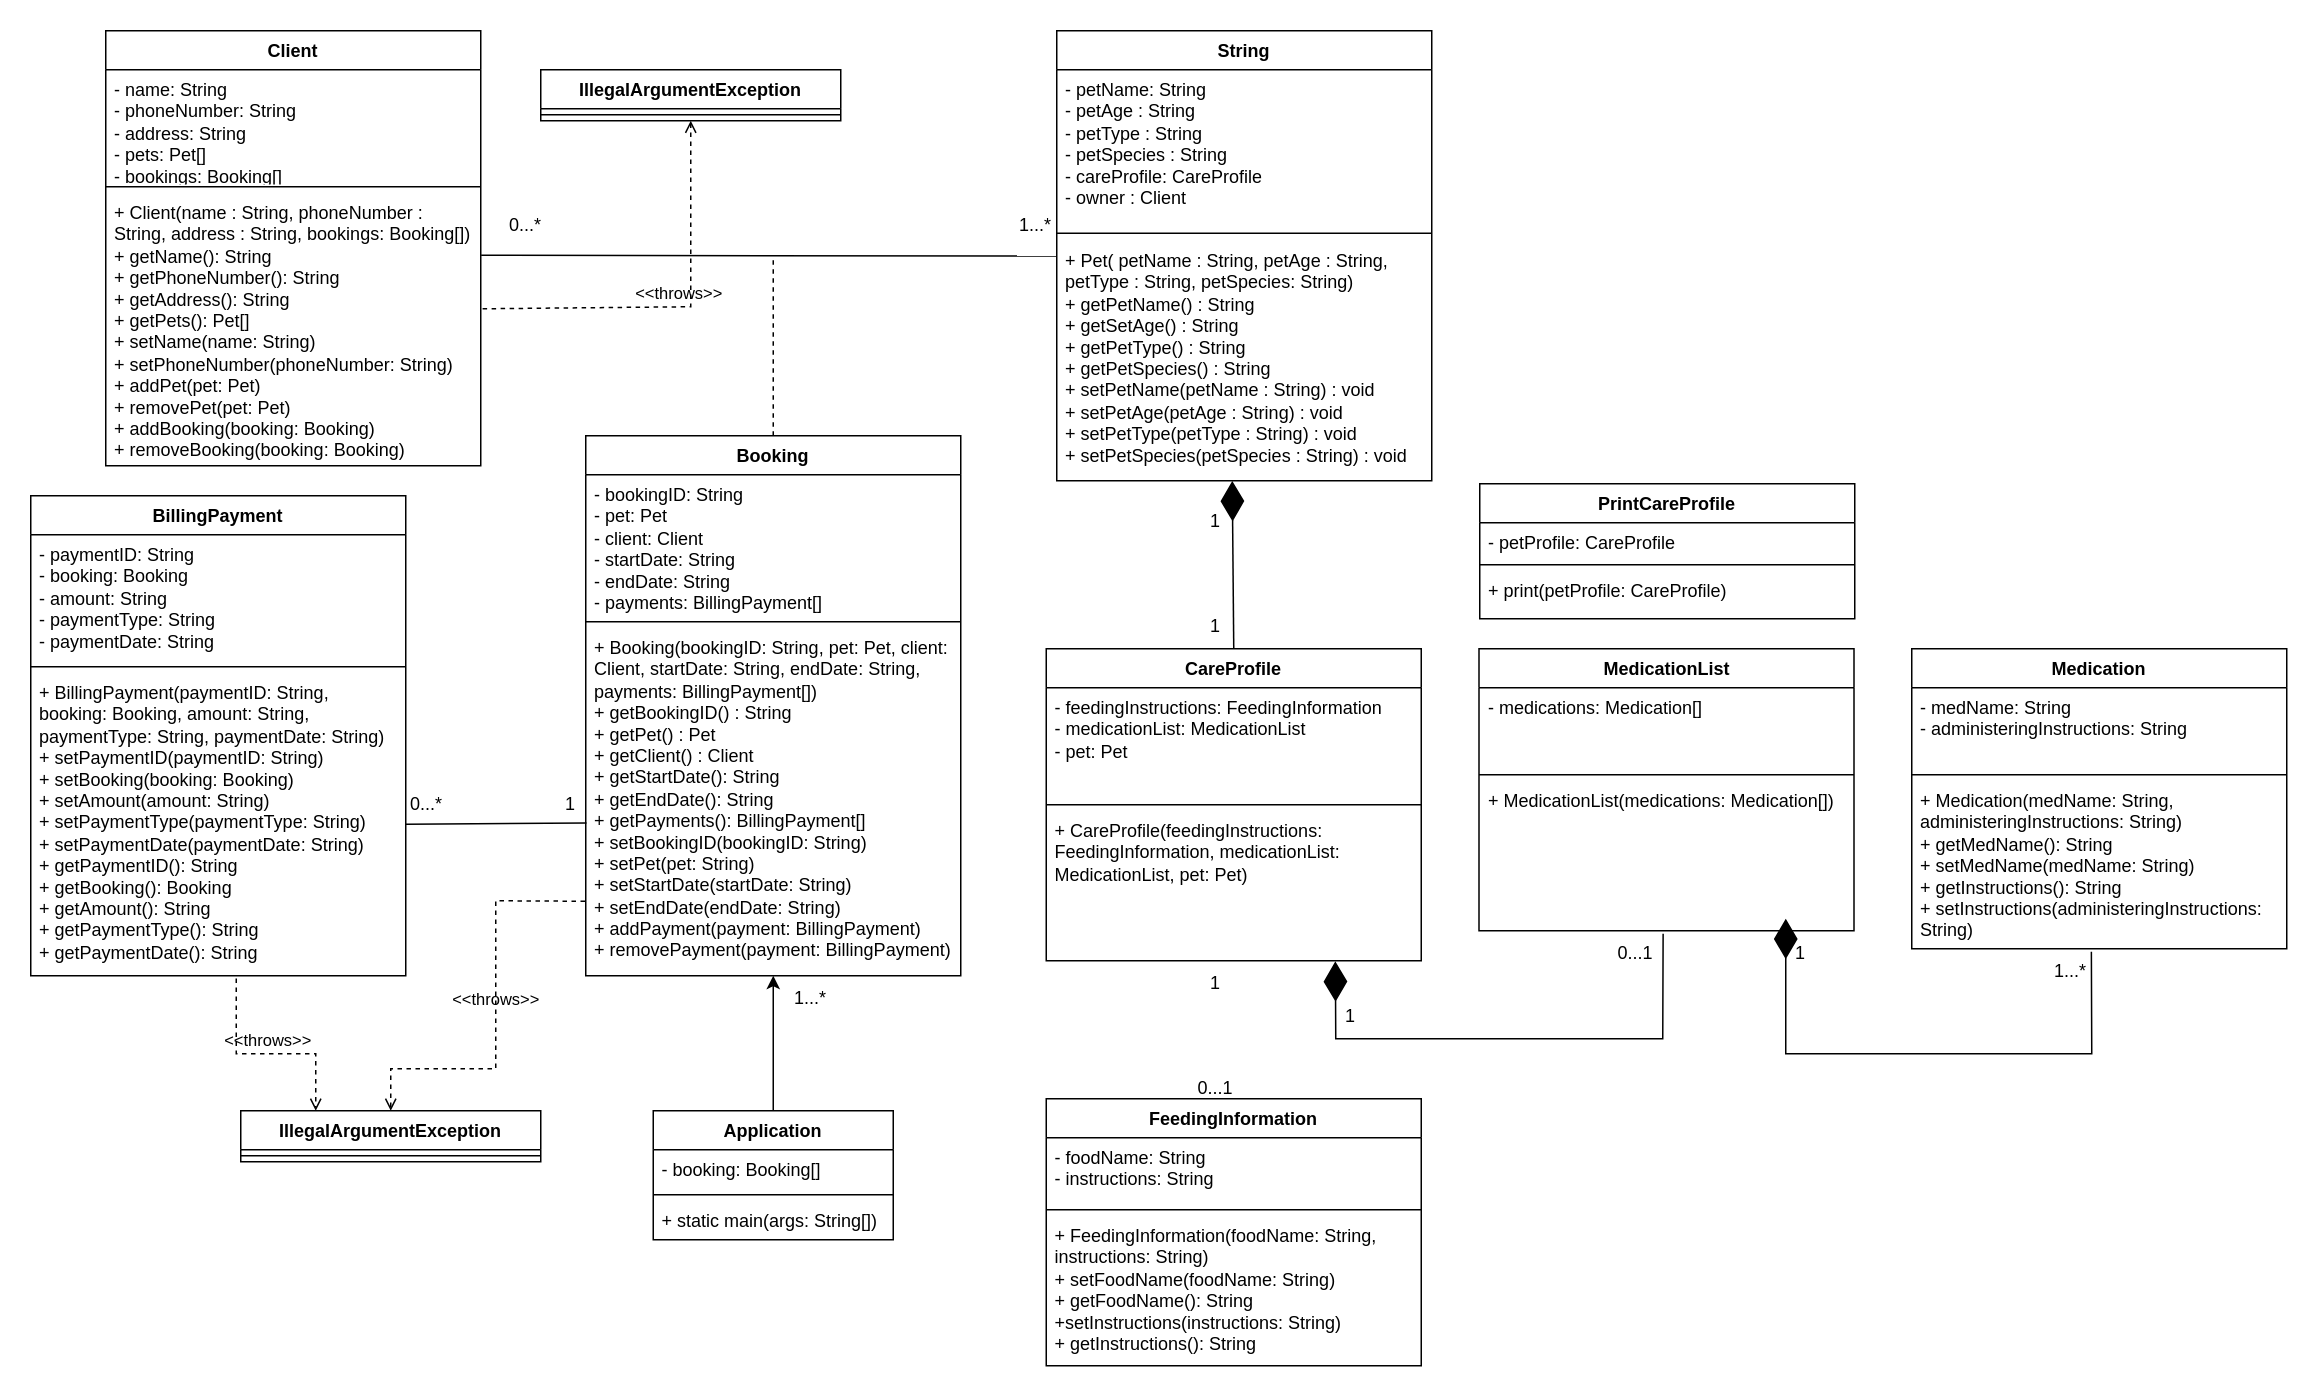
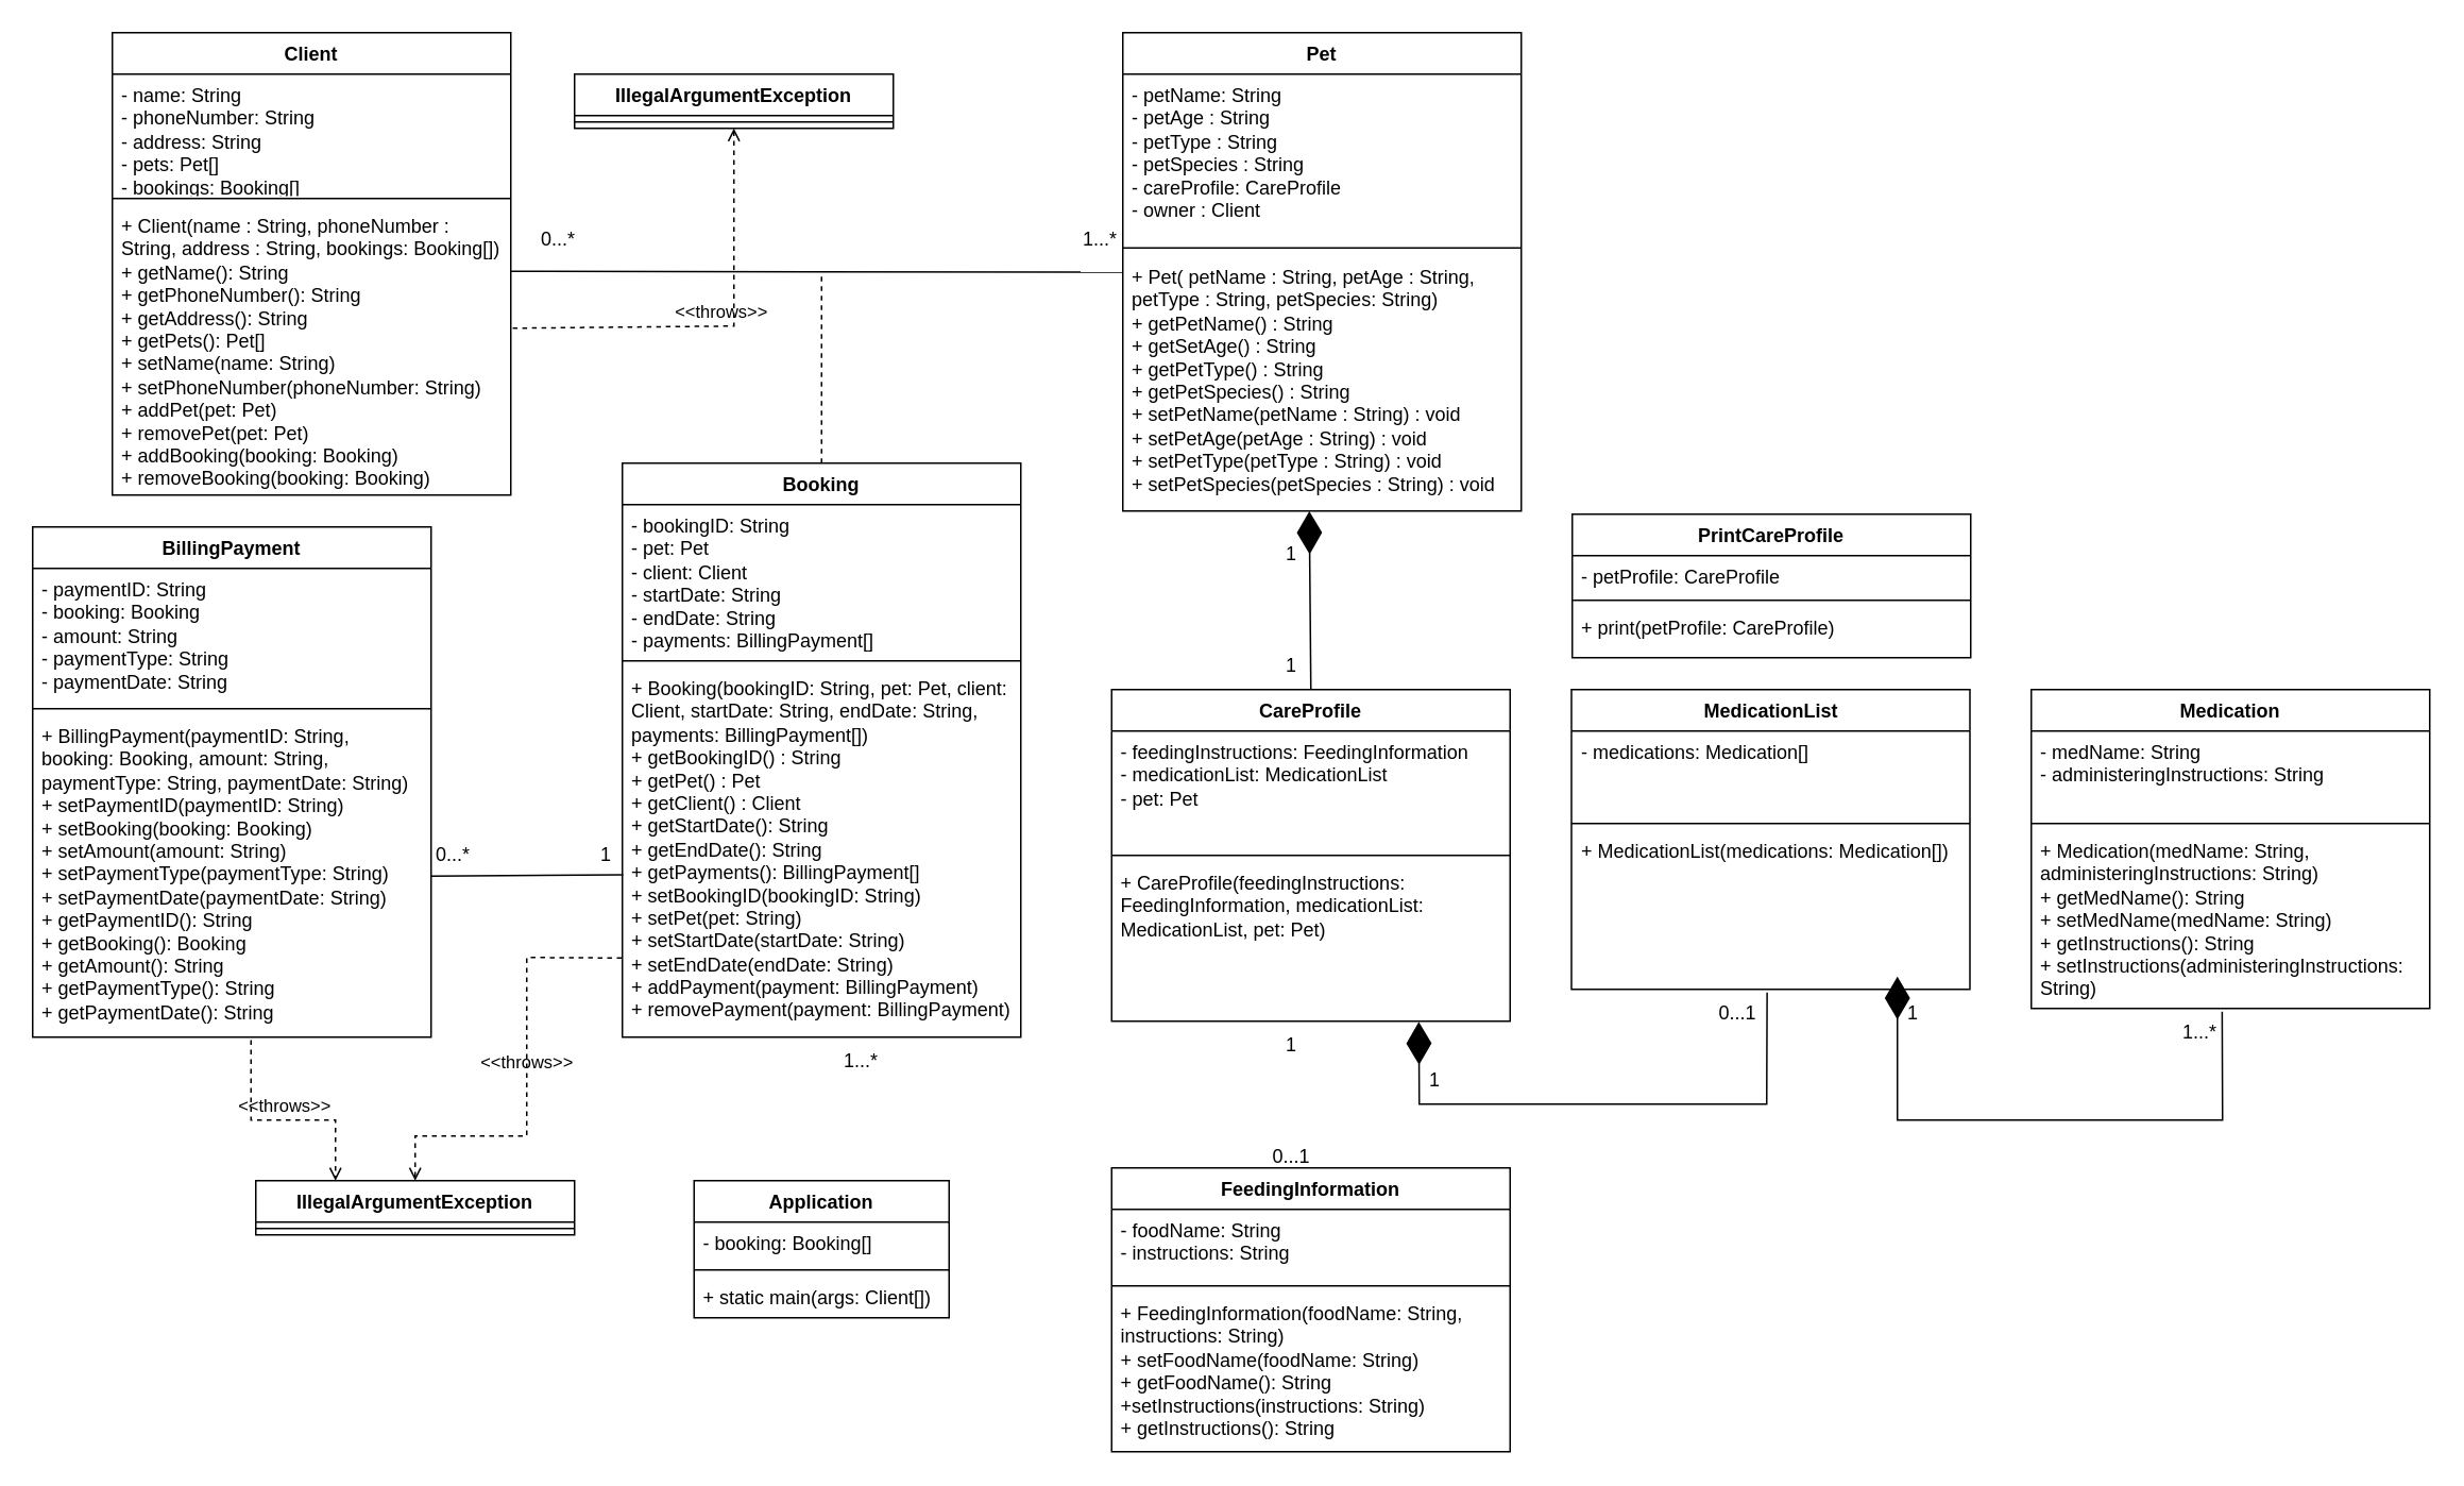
- <mxCell id="6" value="String" style="swimlane;fontStyle=1;align=center;verticalAlign=top;childLayout=stackLayout;horizontal=1;startSize=26;horizontalStack=0;resizeParent=1;resizeParentMax=0;resizeLast=0;collapsible=1;marginBottom=0;whiteSpace=wrap;html=1;" vertex="1" parent="1"><mxGeometry x="704" y="20" width="250" height="300" as="geometry" /></mxCell>
+ <mxCell id="6" value="Pet" style="swimlane;fontStyle=1;align=center;verticalAlign=top;childLayout=stackLayout;horizontal=1;startSize=26;horizontalStack=0;resizeParent=1;resizeParentMax=0;resizeLast=0;collapsible=1;marginBottom=0;whiteSpace=wrap;html=1;" vertex="1" parent="1"><mxGeometry x="704" y="20" width="250" height="300" as="geometry" /></mxCell>
- <mxCell id="18" style="edgeStyle=orthogonalEdgeStyle;rounded=0;orthogonalLoop=1;jettySize=auto;html=1;exitX=0.5;exitY=0;exitDx=0;exitDy=0;entryX=0.5;entryY=1;entryDx=0;entryDy=0;" edge="1" parent="1" source="57" target="19"><mxGeometry relative="1" as="geometry"><mxPoint x="515.588" y="682" as="targetPoint" /><mxPoint x="515" y="732" as="sourcePoint" /><Array as="points"><mxPoint x="515" y="692" /><mxPoint x="515" y="692" /></Array></mxGeometry></mxCell>
- <mxCell id="60" value="+ static main(args: String[])" style="text;strokeColor=none;fillColor=none;align=left;verticalAlign=top;spacingLeft=4;spacingRight=4;overflow=hidden;rotatable=0;points=[[0,0.5],[1,0.5]];portConstraint=eastwest;whiteSpace=wrap;html=1;" vertex="1" parent="57"><mxGeometry y="60" width="160" height="26" as="geometry" /></mxCell>
+ <mxCell id="60" value="+ static main(args: Client[])" style="text;strokeColor=none;fillColor=none;align=left;verticalAlign=top;spacingLeft=4;spacingRight=4;overflow=hidden;rotatable=0;points=[[0,0.5],[1,0.5]];portConstraint=eastwest;whiteSpace=wrap;html=1;" vertex="1" parent="57"><mxGeometry y="60" width="160" height="26" as="geometry" /></mxCell>
